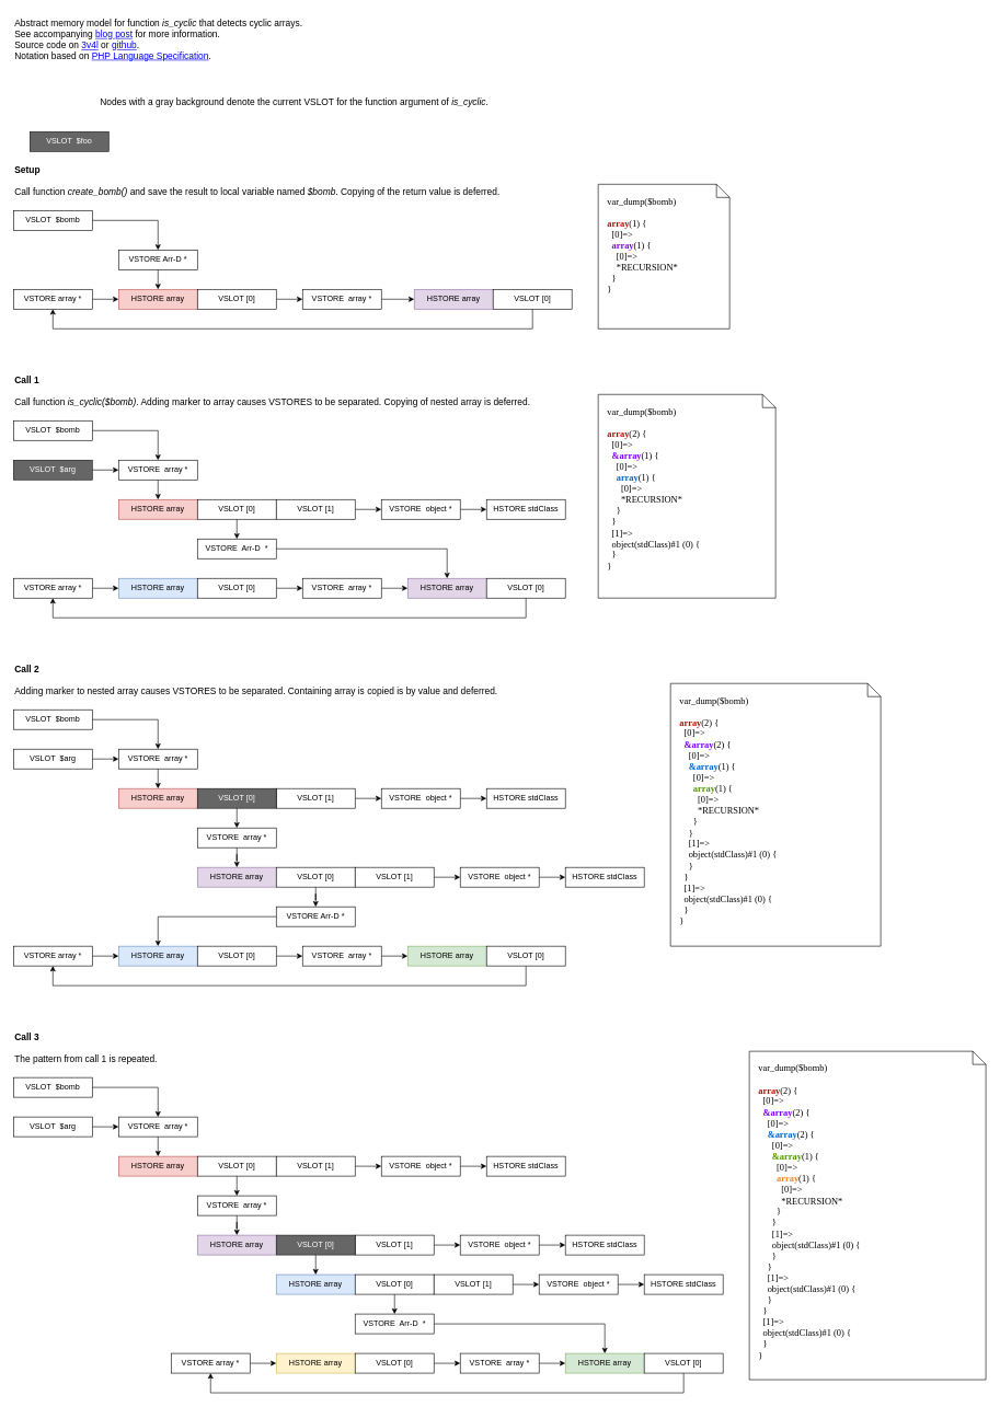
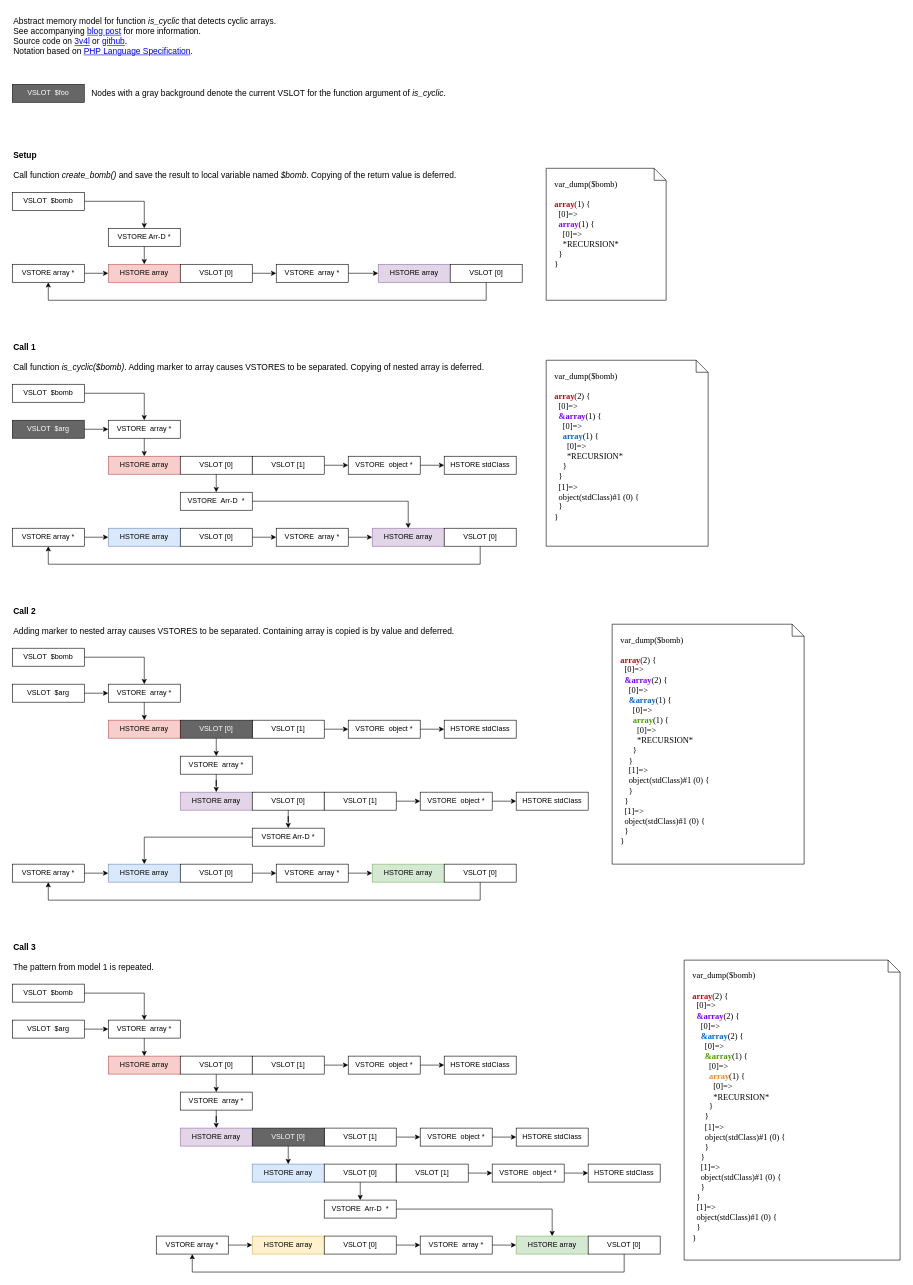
- <mxCell id="132" value="VSLOT&amp;nbsp; $foo" style="rounded=0;whiteSpace=wrap;html=1;strokeWidth=1;strokeColor=#121212;fontColor=#FFFFFF;fillColor=#666666;" parent="1" vertex="1"><mxGeometry x="45" y="200" width="120" height="30" as="geometry" /></mxCell>
+ <mxCell id="132" value="VSLOT&amp;nbsp; $foo" style="rounded=0;whiteSpace=wrap;html=1;strokeWidth=1;strokeColor=#121212;fontColor=#FFFFFF;fillColor=#666666;" parent="1" vertex="1"><mxGeometry x="20" y="140" width="120" height="30" as="geometry" /></mxCell>
- <mxCell id="136" value="&lt;b&gt;Call 3&lt;/b&gt;&lt;br&gt;&lt;br&gt;The pattern from call 1 is repeated." style="text;html=1;strokeColor=none;fillColor=none;align=left;verticalAlign=middle;whiteSpace=wrap;rounded=0;fontSize=14;fontStyle=0" parent="1" vertex="1"><mxGeometry x="20" y="1570" width="850" height="50" as="geometry" /></mxCell>
+ <mxCell id="136" value="&lt;b&gt;Call 3&lt;/b&gt;&lt;br&gt;&lt;br&gt;The pattern from model 1 is repeated." style="text;html=1;strokeColor=none;fillColor=none;align=left;verticalAlign=middle;whiteSpace=wrap;rounded=0;fontSize=14;fontStyle=0" parent="1" vertex="1"><mxGeometry x="20" y="1570" width="850" height="50" as="geometry" /></mxCell>
